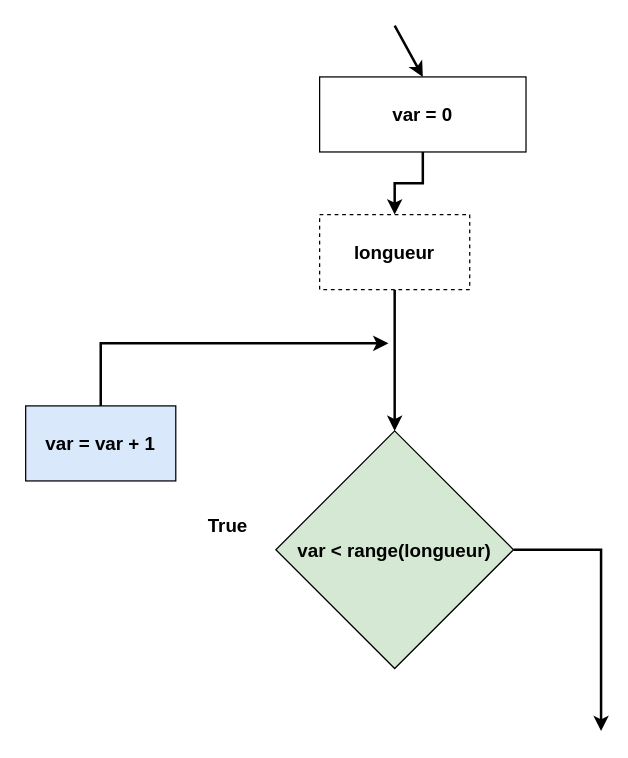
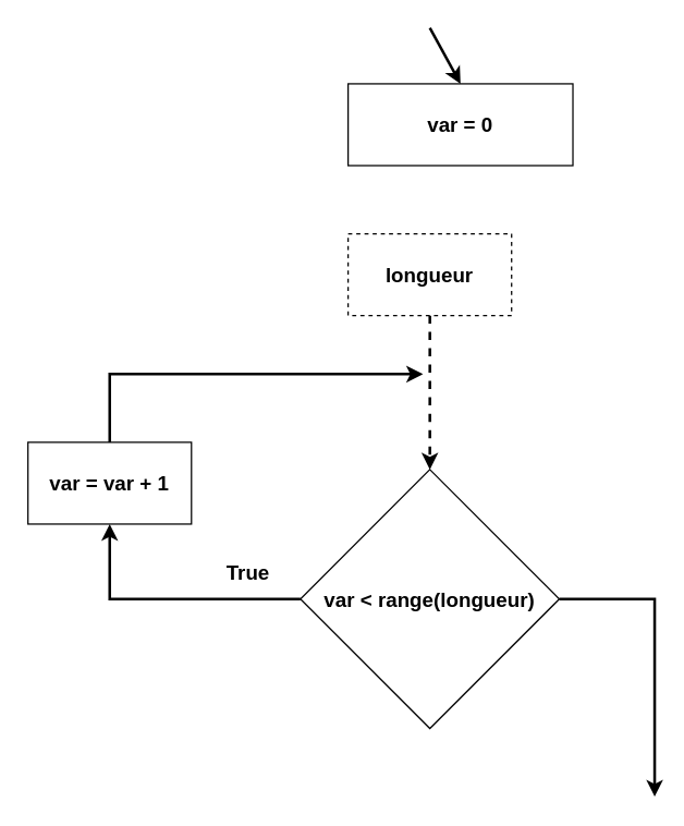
- <mxCell id="8" style="edgeStyle=orthogonalEdgeStyle;rounded=0;orthogonalLoop=1;jettySize=auto;html=1;entryX=0.5;entryY=0;entryDx=0;entryDy=0;strokeWidth=2;fontSize=15;" edge="1" parent="1" source="9" target="11"><mxGeometry relative="1" as="geometry" /></mxCell>
- <mxCell id="10" style="edgeStyle=orthogonalEdgeStyle;rounded=0;orthogonalLoop=1;jettySize=auto;html=1;strokeWidth=2;fontSize=15;" edge="1" parent="1" source="11" target="2"><mxGeometry relative="1" as="geometry" /></mxCell>
+ <mxCell id="10" style="edgeStyle=orthogonalEdgeStyle;rounded=0;orthogonalLoop=1;jettySize=auto;html=1;strokeWidth=2;fontSize=15;dashed=1;" edge="1" parent="1" source="11" target="2"><mxGeometry relative="1" as="geometry" /></mxCell>
- <mxCell id="3" value="&lt;b&gt;var = var + 1&lt;/b&gt;" style="rounded=0;whiteSpace=wrap;html=1;fontSize=15;fillColor=#dae8fc;" vertex="1" parent="1"><mxGeometry x="20" y="324" width="120" height="60" as="geometry" /></mxCell>
+ <mxCell id="3" value="&lt;b&gt;var = var + 1&lt;/b&gt;" style="rounded=0;whiteSpace=wrap;html=1;fontSize=15;" vertex="1" parent="1"><mxGeometry x="20" y="324" width="120" height="60" as="geometry" /></mxCell>
+ <mxCell id="4" value="" style="endArrow=classic;html=1;rounded=0;strokeWidth=2;fontSize=15;exitX=0;exitY=0.5;exitDx=0;exitDy=0;entryX=0.5;entryY=1;entryDx=0;entryDy=0;" edge="1" parent="1" source="2" target="3"><mxGeometry width="50" height="50" relative="1" as="geometry"><mxPoint x="250" y="494" as="sourcePoint" /><mxPoint x="300" y="444" as="targetPoint" /><Array as="points"><mxPoint x="80" y="439" /></Array></mxGeometry></mxCell>
- <mxCell id="2" value="&lt;font size=&quot;1&quot; style=&quot;&quot;&gt;&lt;b style=&quot;font-size: 15px;&quot;&gt;var &amp;lt; range(longueur)&lt;/b&gt;&lt;/font&gt;" style="rhombus;whiteSpace=wrap;html=1;fillColor=#d5e8d4;" vertex="1" parent="1"><mxGeometry x="220" y="344" width="190" height="190" as="geometry" /></mxCell>
+ <mxCell id="2" value="&lt;font size=&quot;1&quot; style=&quot;&quot;&gt;&lt;b style=&quot;font-size: 15px;&quot;&gt;var &amp;lt; range(longueur)&lt;/b&gt;&lt;/font&gt;" style="rhombus;whiteSpace=wrap;html=1;" vertex="1" parent="1"><mxGeometry x="220" y="344" width="190" height="190" as="geometry" /></mxCell>
